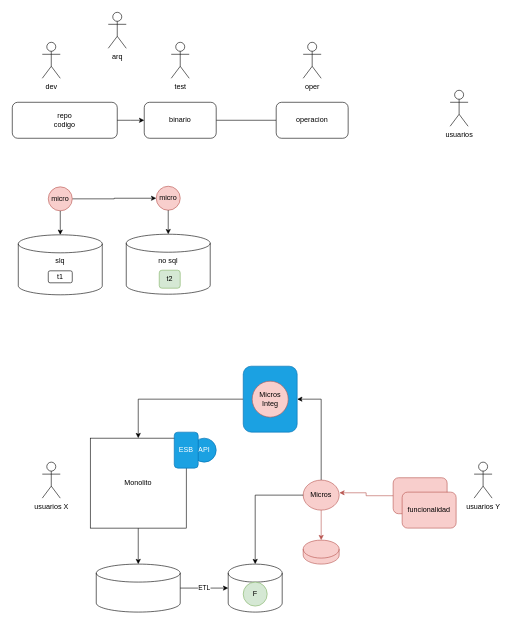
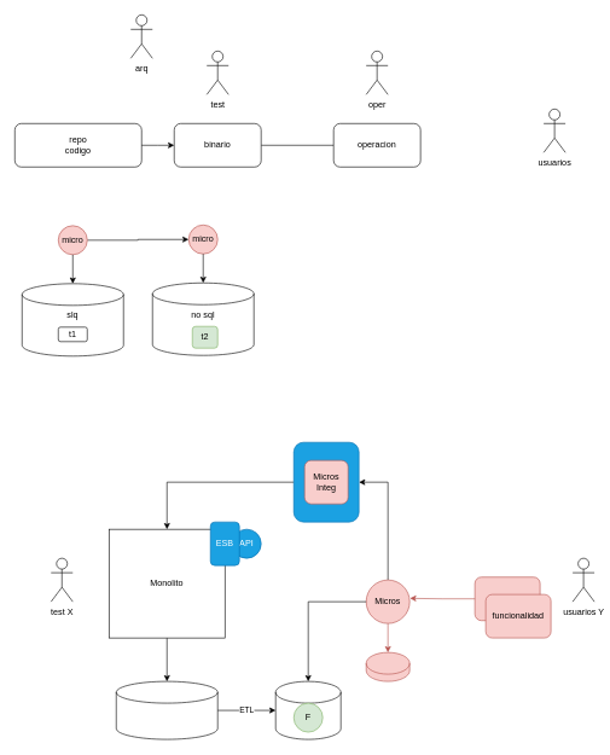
- <mxCell id="9" value="dev" style="shape=umlActor;verticalLabelPosition=bottom;verticalAlign=top;html=1;outlineConnect=0;" vertex="1" parent="1"><mxGeometry x="70" y="70" width="30" height="60" as="geometry" /></mxCell>
- <mxCell id="41" value="Micros&lt;div&gt;Integ&lt;/div&gt;" style="ellipse;whiteSpace=wrap;html=1;aspect=fixed;fillColor=#f8cecc;strokeColor=#b85450;" vertex="1" parent="1"><mxGeometry x="420" y="635" width="60" height="60" as="geometry" /></mxCell>
+ <mxCell id="41" value="Micros&lt;div&gt;Integ&lt;/div&gt;" style="whiteSpace=wrap;html=1;aspect=fixed;fillColor=#f8cecc;strokeColor=#b85450;rounded=1;" vertex="1" parent="1"><mxGeometry x="420" y="635" width="60" height="60" as="geometry" /></mxCell>
- <mxCell id="25" value="Micros" style="ellipse;whiteSpace=wrap;html=1;aspect=fixed;fillColor=#f8cecc;strokeColor=#b85450;" vertex="1" parent="1"><mxGeometry x="505" y="800" width="60" height="50" as="geometry" /></mxCell>
+ <mxCell id="25" value="Micros" style="ellipse;whiteSpace=wrap;html=1;aspect=fixed;fillColor=#f8cecc;strokeColor=#b85450;" vertex="1" parent="1"><mxGeometry x="505" y="800" width="60" height="60" as="geometry" /></mxCell>
- <mxCell id="23" value="usuarios X" style="shape=umlActor;verticalLabelPosition=bottom;verticalAlign=top;html=1;outlineConnect=0;" vertex="1" parent="1"><mxGeometry x="70" y="770" width="30" height="60" as="geometry" /></mxCell>
+ <mxCell id="23" value="test X" style="shape=umlActor;verticalLabelPosition=bottom;verticalAlign=top;html=1;outlineConnect=0;" vertex="1" parent="1"><mxGeometry x="70" y="770" width="30" height="60" as="geometry" /></mxCell>
